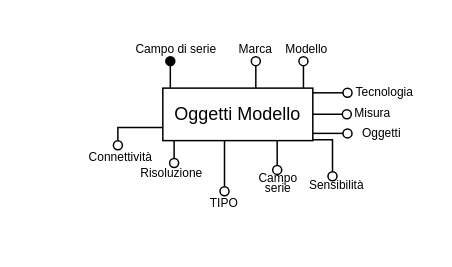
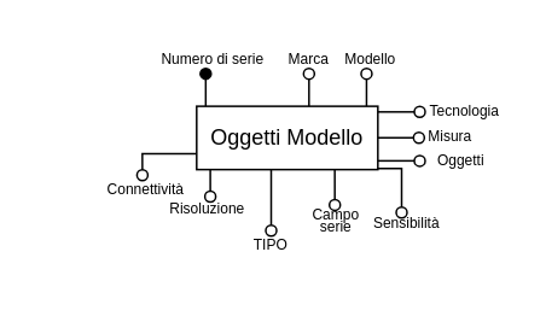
- <mxCell id="6" value="&lt;font style=&quot;font-size: 8px;&quot;&gt;Campo di serie&lt;/font&gt;" style="text;html=1;align=center;verticalAlign=middle;whiteSpace=wrap;rounded=1;strokeColor=none;glass=0;" vertex="1" parent="1"><mxGeometry x="83.51" y="27.01" width="65.62" height="7.5" as="geometry" /></mxCell>
+ <mxCell id="6" value="&lt;font style=&quot;font-size: 8px;&quot;&gt;Numero di serie&lt;/font&gt;" style="text;html=1;align=center;verticalAlign=middle;whiteSpace=wrap;rounded=1;strokeColor=none;glass=0;" vertex="1" parent="1"><mxGeometry x="83.51" y="27.01" width="65.62" height="7.5" as="geometry" /></mxCell>
